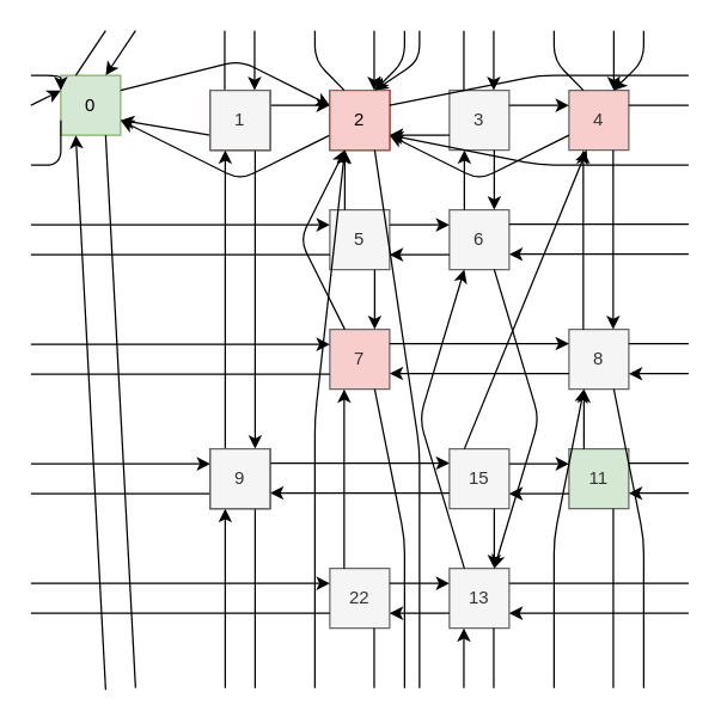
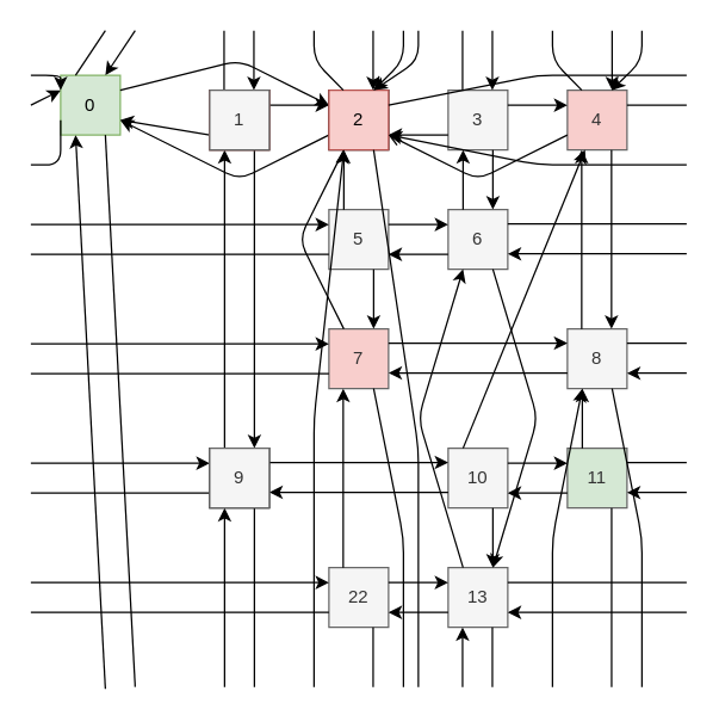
- <mxCell id="20" value="" style="endArrow=classic;html=1;entryX=1;entryY=0.75;entryDx=0;entryDy=0;exitX=0;exitY=0.75;exitDx=0;exitDy=0;" parent="1" source="18" target="49" edge="1"><mxGeometry width="50" height="50" relative="1" as="geometry"><mxPoint x="500" y="260" as="sourcePoint" /><mxPoint x="340" y="90" as="targetPoint" /><Array as="points"><mxPoint x="320" y="120" /></Array></mxGeometry></mxCell>
+ <mxCell id="20" value="" style="endArrow=open;html=1;entryX=1;entryY=0.75;entryDx=0;entryDy=0;exitX=0;exitY=0.75;exitDx=0;exitDy=0;" parent="1" source="18" target="49" edge="1"><mxGeometry width="50" height="50" relative="1" as="geometry"><mxPoint x="500" y="260" as="sourcePoint" /><mxPoint x="340" y="90" as="targetPoint" /><Array as="points"><mxPoint x="320" y="120" /></Array></mxGeometry></mxCell>
- <mxCell id="22" value="" style="endArrow=classic;html=1;entryX=0.25;entryY=1;entryDx=0;entryDy=0;exitX=0.25;exitY=0;exitDx=0;exitDy=0;" parent="1" source="21" target="49" edge="1"><mxGeometry width="50" height="50" relative="1" as="geometry"><mxPoint x="420" y="340" as="sourcePoint" /><mxPoint x="230" y="180" as="targetPoint" /><Array as="points"><mxPoint x="200" y="160" /></Array></mxGeometry></mxCell>
+ <mxCell id="22" value="" style="endArrow=none;html=1;entryX=0.25;entryY=1;entryDx=0;entryDy=0;exitX=0.25;exitY=0;exitDx=0;exitDy=0;" parent="1" source="21" target="49" edge="1"><mxGeometry width="50" height="50" relative="1" as="geometry"><mxPoint x="420" y="340" as="sourcePoint" /><mxPoint x="230" y="180" as="targetPoint" /><Array as="points"><mxPoint x="200" y="160" /></Array></mxGeometry></mxCell>
- <mxCell id="26" value="15" style="rounded=0;whiteSpace=wrap;html=1;fillColor=#f5f5f5;strokeColor=#666666;fontColor=#333333;" parent="1" vertex="1"><mxGeometry x="300" y="300" width="40" height="40" as="geometry" /></mxCell>
+ <mxCell id="26" value="10" style="rounded=0;whiteSpace=wrap;html=1;fillColor=#f5f5f5;strokeColor=#666666;fontColor=#333333;" parent="1" vertex="1"><mxGeometry x="300" y="300" width="40" height="40" as="geometry" /></mxCell>
